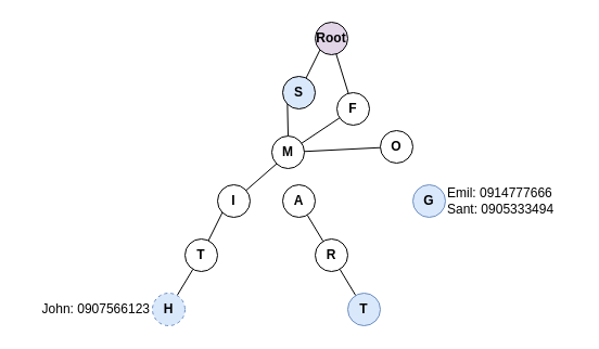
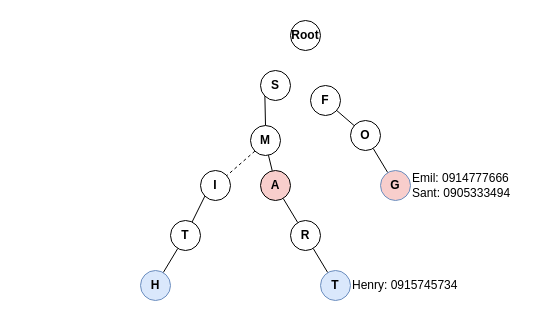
- <mxCell id="5" value="&lt;b&gt;Root&lt;/b&gt;" style="ellipse;whiteSpace=wrap;html=1;aspect=fixed;fillColor=#e1d5e7;" vertex="1" parent="1"><mxGeometry x="290" y="20" width="30" height="30" as="geometry" /></mxCell>
+ <mxCell id="5" value="&lt;b&gt;Root&lt;/b&gt;" style="ellipse;whiteSpace=wrap;html=1;aspect=fixed;" vertex="1" parent="1"><mxGeometry x="290" y="20" width="30" height="30" as="geometry" /></mxCell>
- <mxCell id="24" style="edgeStyle=none;rounded=0;orthogonalLoop=1;jettySize=auto;html=1;exitX=0;exitY=1;exitDx=0;exitDy=0;endArrow=none;startFill=0;" edge="1" parent="1" source="5" target="3"><mxGeometry relative="1" as="geometry" /></mxCell>
- <mxCell id="4" style="edgeStyle=none;rounded=0;orthogonalLoop=1;jettySize=auto;html=1;endArrow=none;startFill=0;" edge="1" parent="1" source="5" target="15"><mxGeometry relative="1" as="geometry" /></mxCell>
- <mxCell id="3" value="&lt;b&gt;S&lt;/b&gt;" style="ellipse;whiteSpace=wrap;html=1;aspect=fixed;fillColor=#dae8fc;" vertex="1" parent="1"><mxGeometry x="260" y="70" width="30" height="30" as="geometry" /></mxCell>
+ <mxCell id="3" value="&lt;b&gt;S&lt;/b&gt;" style="ellipse;whiteSpace=wrap;html=1;aspect=fixed;" vertex="1" parent="1"><mxGeometry x="260" y="70" width="30" height="30" as="geometry" /></mxCell>
- <mxCell id="14" style="edgeStyle=none;rounded=0;orthogonalLoop=1;jettySize=auto;html=1;endArrow=none;startFill=0;" edge="1" parent="1" source="15" target="8"><mxGeometry relative="1" as="geometry" /></mxCell>
+ <mxCell id="14" style="edgeStyle=none;rounded=0;orthogonalLoop=1;jettySize=auto;html=1;endArrow=none;startFill=0;" edge="1" parent="1" source="15" target="17"><mxGeometry relative="1" as="geometry" /></mxCell>
- <mxCell id="16" style="edgeStyle=none;rounded=0;orthogonalLoop=1;jettySize=auto;html=1;endArrow=none;startFill=0;" edge="1" parent="1" source="17" target="8"><mxGeometry relative="1" as="geometry" /></mxCell>
+ <mxCell id="16" style="edgeStyle=none;rounded=0;orthogonalLoop=1;jettySize=auto;html=1;endArrow=none;startFill=0;" edge="1" parent="1" source="17" target="18"><mxGeometry relative="1" as="geometry" /></mxCell>
+ <mxCell id="7" style="edgeStyle=none;rounded=0;orthogonalLoop=1;jettySize=auto;html=1;endArrow=none;startFill=0;" edge="1" parent="1" source="8" target="20"><mxGeometry relative="1" as="geometry" /></mxCell>
- <mxCell id="6" style="edgeStyle=none;rounded=0;orthogonalLoop=1;jettySize=auto;html=1;exitX=0;exitY=1;exitDx=0;exitDy=0;endArrow=none;startFill=0;" edge="1" parent="1" source="8" target="10"><mxGeometry relative="1" as="geometry" /></mxCell>
+ <mxCell id="6" style="edgeStyle=none;rounded=0;orthogonalLoop=1;jettySize=auto;html=1;exitX=0;exitY=1;exitDx=0;exitDy=0;endArrow=none;startFill=0;dashed=1;" edge="1" parent="1" source="8" target="10"><mxGeometry relative="1" as="geometry" /></mxCell>
- <mxCell id="20" value="&lt;b&gt;A&lt;/b&gt;" style="ellipse;whiteSpace=wrap;html=1;aspect=fixed;" vertex="1" parent="1"><mxGeometry x="260" y="170" width="30" height="30" as="geometry" /></mxCell>
+ <mxCell id="20" value="&lt;b&gt;A&lt;/b&gt;" style="ellipse;whiteSpace=wrap;html=1;aspect=fixed;fillColor=#f8cecc;" vertex="1" parent="1"><mxGeometry x="260" y="170" width="30" height="30" as="geometry" /></mxCell>
- <mxCell id="18" value="&lt;b&gt;G&lt;/b&gt;" style="ellipse;whiteSpace=wrap;html=1;aspect=fixed;fillColor=#dae8fc;strokeColor=#6c8ebf;" vertex="1" parent="1"><mxGeometry x="380" y="170" width="30" height="30" as="geometry" /></mxCell>
+ <mxCell id="18" value="&lt;b&gt;G&lt;/b&gt;" style="ellipse;whiteSpace=wrap;html=1;aspect=fixed;fillColor=#f8cecc;strokeColor=#6c8ebf;" vertex="1" parent="1"><mxGeometry x="380" y="170" width="30" height="30" as="geometry" /></mxCell>
- <mxCell id="27" value="John: 0907566123" style="text;html=1;align=right;verticalAlign=middle;whiteSpace=wrap;rounded=0;" vertex="1" parent="1"><mxGeometry x="20" y="270" width="120" height="30" as="geometry" /></mxCell>
- <mxCell id="13" value="&lt;b&gt;H&lt;/b&gt;" style="ellipse;whiteSpace=wrap;html=1;aspect=fixed;fillColor=#dae8fc;strokeColor=#6c8ebf;dashed=1;" vertex="1" parent="1"><mxGeometry x="140" y="270" width="30" height="30" as="geometry" /></mxCell>
+ <mxCell id="13" value="&lt;b&gt;H&lt;/b&gt;" style="ellipse;whiteSpace=wrap;html=1;aspect=fixed;fillColor=#dae8fc;strokeColor=#6c8ebf;" vertex="1" parent="1"><mxGeometry x="140" y="270" width="30" height="30" as="geometry" /></mxCell>
+ <mxCell id="26" value="Henry: 0915745734" style="text;html=1;align=left;verticalAlign=middle;whiteSpace=wrap;rounded=0;" vertex="1" parent="1"><mxGeometry x="350" y="270" width="120" height="30" as="geometry" /></mxCell>
